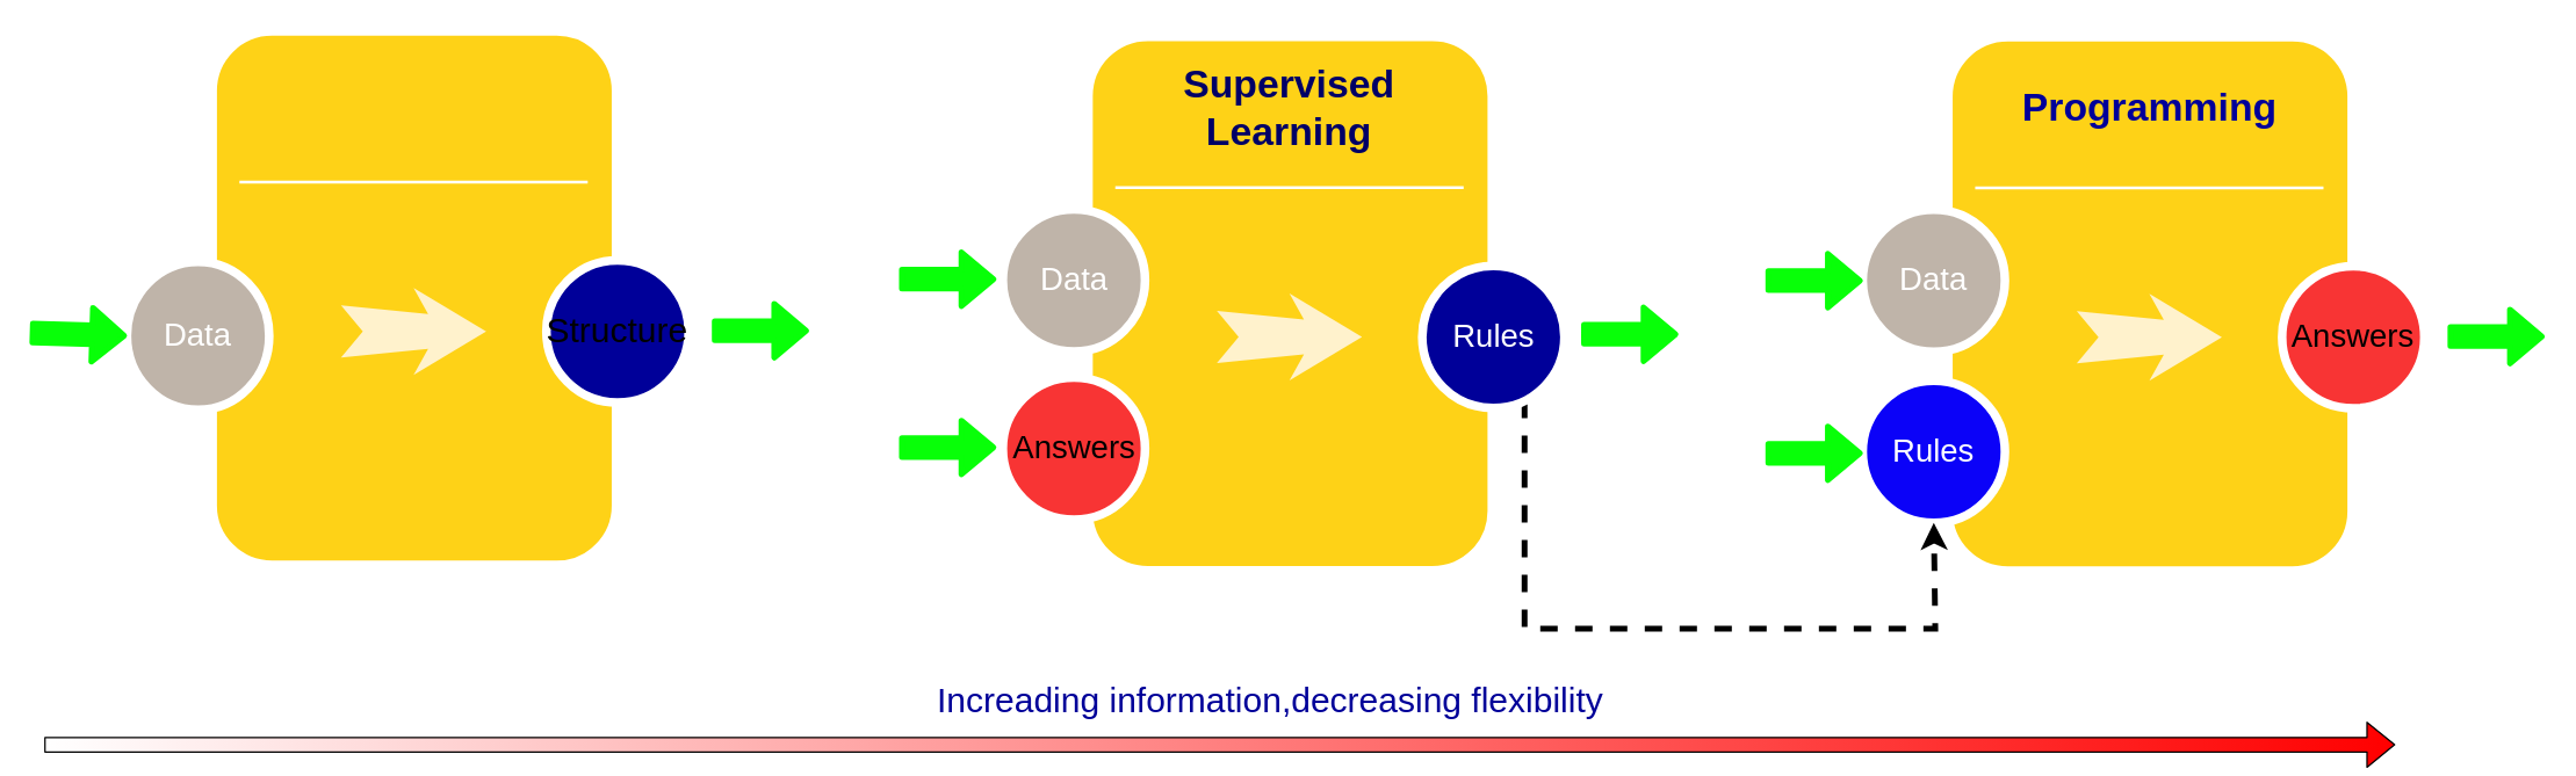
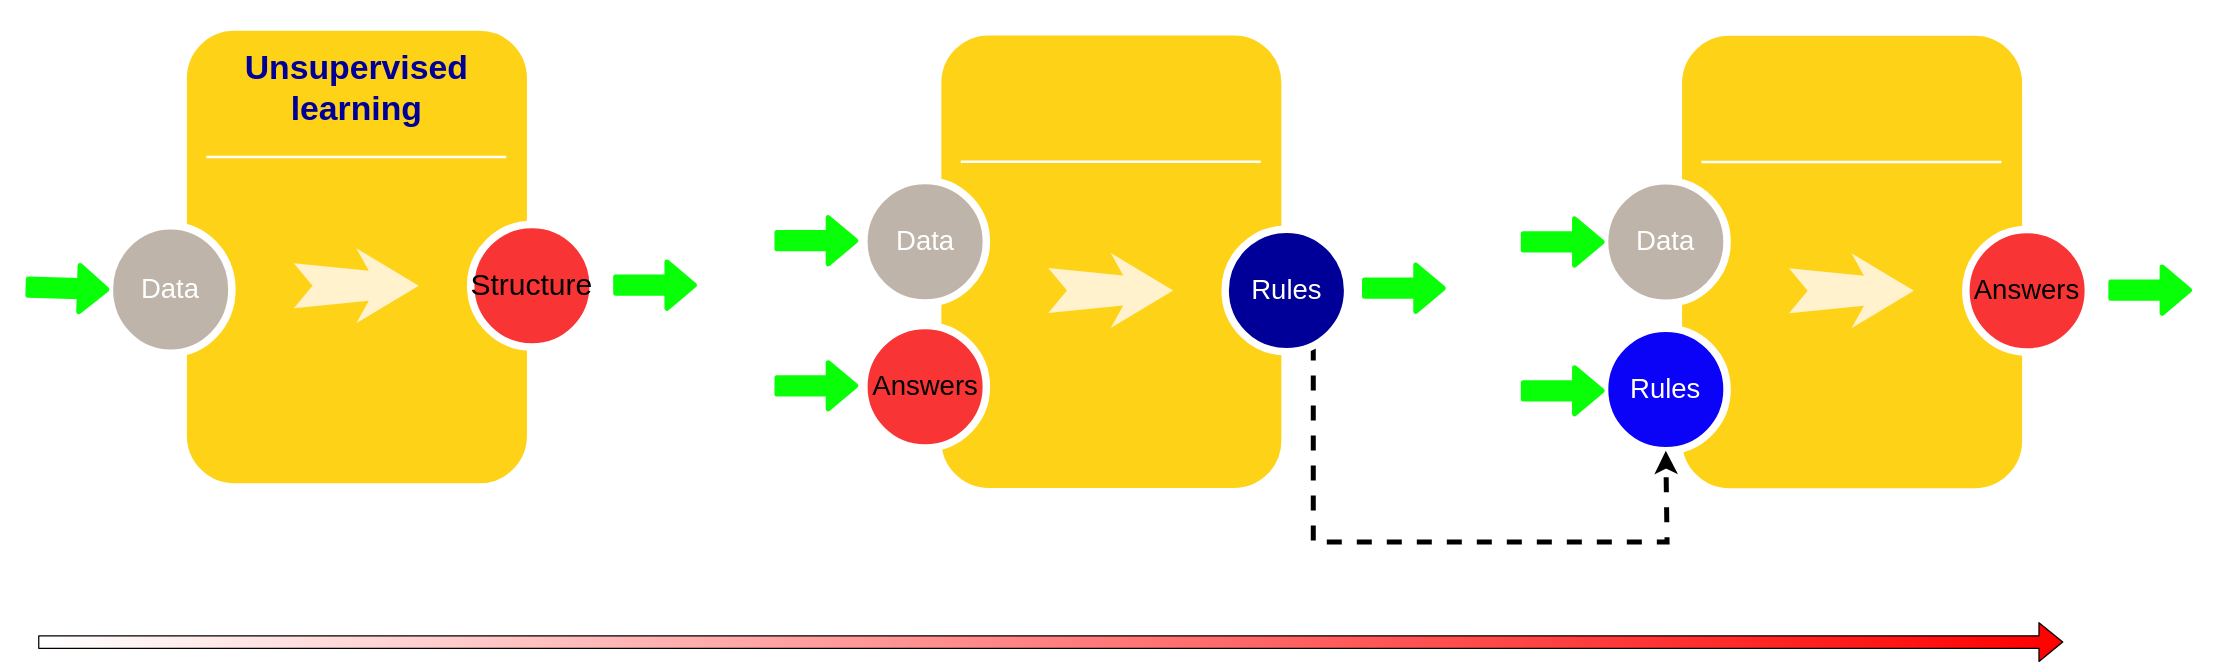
+ <mxCell id="24" value="Unsupervised&lt;br&gt;&lt;div&gt;learning&lt;/div&gt;" style="text;html=1;strokeColor=none;fillColor=none;align=center;verticalAlign=middle;whiteSpace=wrap;rounded=0;shadow=0;fontSize=27;fontColor=#000099;fontStyle=1" vertex="1" parent="1"><mxGeometry x="144.5" y="40" width="280" height="60" as="geometry" /></mxCell>
- <mxCell id="10" value="&lt;div&gt;&lt;font color=&quot;#000066&quot;&gt;Supervised&lt;/font&gt;&lt;/div&gt;&lt;div&gt;&lt;font color=&quot;#000066&quot;&gt;Learning&lt;br&gt;&lt;/font&gt;&lt;/div&gt;" style="text;html=1;strokeColor=none;fillColor=none;align=center;verticalAlign=middle;whiteSpace=wrap;rounded=0;shadow=0;fontSize=27;fontColor=#FFFFFF;fontStyle=1" parent="1" vertex="1"><mxGeometry x="748" y="43.786" width="280" height="60" as="geometry" /></mxCell>
- <mxCell id="3" value="&lt;font color=&quot;#000099&quot;&gt;Programming&lt;/font&gt;" style="text;html=1;strokeColor=none;fillColor=none;align=center;verticalAlign=middle;whiteSpace=wrap;rounded=0;shadow=0;fontSize=27;fontColor=#FFFFFF;fontStyle=1" parent="1" vertex="1"><mxGeometry x="1340.5" y="44" width="280" height="60" as="geometry" /></mxCell>
- <mxCell id="28" value="&lt;div style=&quot;font-size: 24px&quot;&gt;Structure&lt;/div&gt;" style="ellipse;whiteSpace=wrap;html=1;rounded=0;shadow=0;strokeWidth=6;fontSize=14;align=center;fillColor=#000099;strokeColor=#FFFFFF;" vertex="1" parent="1"><mxGeometry x="376" y="179" width="98" height="98" as="geometry" /></mxCell>
+ <mxCell id="28" value="&lt;div style=&quot;font-size: 24px&quot;&gt;Structure&lt;/div&gt;" style="ellipse;whiteSpace=wrap;html=1;rounded=0;shadow=0;strokeWidth=6;fontSize=14;align=center;fillColor=#F83434;strokeColor=#FFFFFF;" vertex="1" parent="1"><mxGeometry x="376" y="179" width="98" height="98" as="geometry" /></mxCell>
- <mxCell id="32" value="&lt;font style=&quot;font-size: 24px&quot;&gt;Increading information,decreasing flexibility&lt;br&gt;&lt;/font&gt;" style="text;html=1;strokeColor=none;fillColor=none;align=center;verticalAlign=middle;whiteSpace=wrap;rounded=0;fontColor=#000099;" vertex="1" parent="1"><mxGeometry x="535" y="473" width="680" height="20" as="geometry" /></mxCell>
